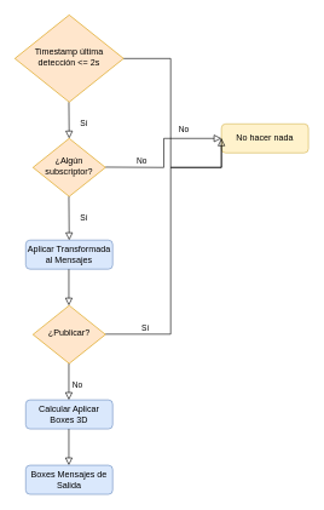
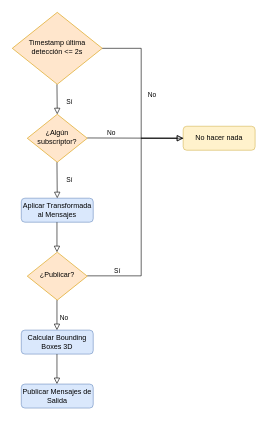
- <mxCell id="4" value="No hacer nada" style="rounded=1;whiteSpace=wrap;html=1;fontSize=12;glass=0;strokeWidth=1;shadow=0;fillColor=#fff2cc;strokeColor=#d6b656;" parent="1" vertex="1"><mxGeometry x="305" y="170" width="120" height="40" as="geometry" /></mxCell>
+ <mxCell id="4" value="No hacer nada" style="rounded=1;whiteSpace=wrap;html=1;fontSize=12;glass=0;strokeWidth=1;shadow=0;fillColor=#fff2cc;strokeColor=#d6b656;" parent="1" vertex="1"><mxGeometry x="305" y="210" width="120" height="40" as="geometry" /></mxCell>
- <mxCell id="5" value="Calcular Aplicar Boxes 3D" style="rounded=1;whiteSpace=wrap;html=1;fontSize=12;glass=0;strokeWidth=1;shadow=0;fillColor=#dae8fc;strokeColor=#6c8ebf;" parent="1" vertex="1"><mxGeometry x="35" y="550" width="120" height="40" as="geometry" /></mxCell>
+ <mxCell id="5" value="Calcular Bounding Boxes 3D" style="rounded=1;whiteSpace=wrap;html=1;fontSize=12;glass=0;strokeWidth=1;shadow=0;fillColor=#dae8fc;strokeColor=#6c8ebf;" parent="1" vertex="1"><mxGeometry x="35" y="550" width="120" height="40" as="geometry" /></mxCell>
- <mxCell id="16" value="Boxes Mensajes de Salida" style="rounded=1;whiteSpace=wrap;html=1;fontSize=12;glass=0;strokeWidth=1;shadow=0;fillColor=#dae8fc;strokeColor=#6c8ebf;" vertex="1" parent="1"><mxGeometry x="35" y="640" width="120" height="40" as="geometry" /></mxCell>
+ <mxCell id="16" value="Publicar Mensajes de Salida" style="rounded=1;whiteSpace=wrap;html=1;fontSize=12;glass=0;strokeWidth=1;shadow=0;fillColor=#dae8fc;strokeColor=#6c8ebf;" vertex="1" parent="1"><mxGeometry x="35" y="640" width="120" height="40" as="geometry" /></mxCell>
